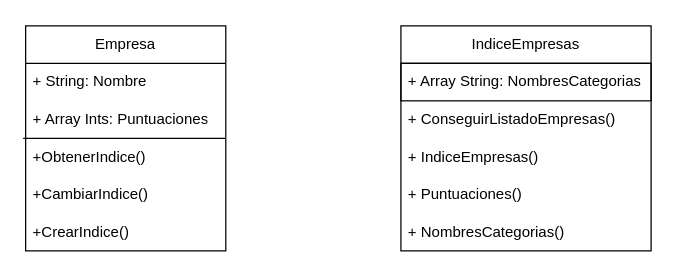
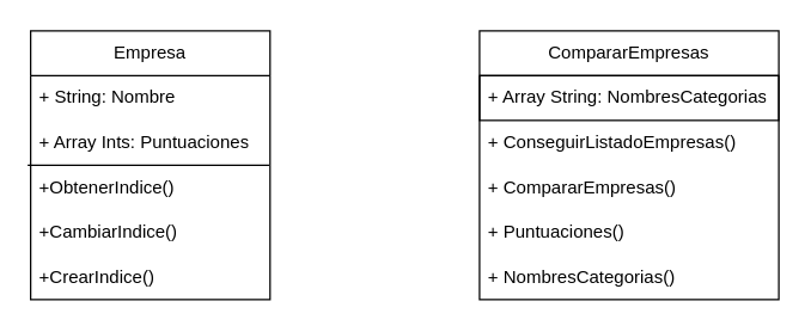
- <mxCell id="2" value="IndiceEmpresas" style="swimlane;fontStyle=0;childLayout=stackLayout;horizontal=1;startSize=30;horizontalStack=0;resizeParent=1;resizeParentMax=0;resizeLast=0;collapsible=1;marginBottom=0;whiteSpace=wrap;html=1;" vertex="1" parent="1"><mxGeometry x="320" y="20" width="200" height="180" as="geometry" /></mxCell>
+ <mxCell id="2" value="CompararEmpresas" style="swimlane;fontStyle=0;childLayout=stackLayout;horizontal=1;startSize=30;horizontalStack=0;resizeParent=1;resizeParentMax=0;resizeLast=0;collapsible=1;marginBottom=0;whiteSpace=wrap;html=1;" vertex="1" parent="1"><mxGeometry x="320" y="20" width="200" height="180" as="geometry" /></mxCell>
- <mxCell id="5" value="+ IndiceEmpresas()" style="text;strokeColor=none;fillColor=none;align=left;verticalAlign=middle;spacingLeft=4;spacingRight=4;overflow=hidden;points=[[0,0.5],[1,0.5]];portConstraint=eastwest;rotatable=0;whiteSpace=wrap;html=1;" vertex="1" parent="2"><mxGeometry y="90" width="200" height="30" as="geometry" /></mxCell>
+ <mxCell id="5" value="+ CompararEmpresas()" style="text;strokeColor=none;fillColor=none;align=left;verticalAlign=middle;spacingLeft=4;spacingRight=4;overflow=hidden;points=[[0,0.5],[1,0.5]];portConstraint=eastwest;rotatable=0;whiteSpace=wrap;html=1;" vertex="1" parent="2"><mxGeometry y="90" width="200" height="30" as="geometry" /></mxCell>
